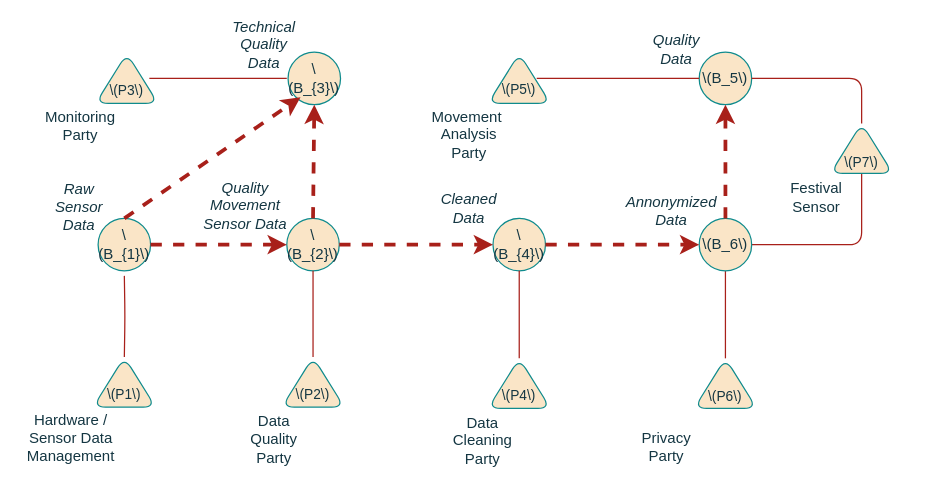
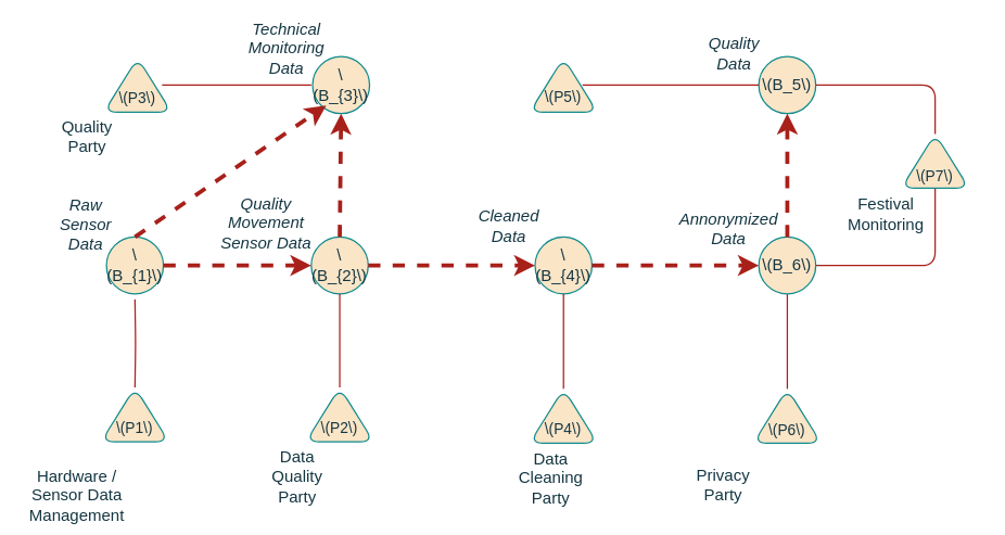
- <mxCell id="22" value="Technical Quality Data" style="text;html=1;strokeColor=none;fillColor=none;align=center;verticalAlign=middle;whiteSpace=wrap;rounded=1;fontColor=#143642;fontStyle=2;arcSize=50;" parent="1" vertex="1"><mxGeometry x="181" y="20" width="60" height="30" as="geometry" /></mxCell>
+ <mxCell id="22" value="Technical Monitoring Data" style="text;html=1;strokeColor=none;fillColor=none;align=center;verticalAlign=middle;whiteSpace=wrap;rounded=1;fontColor=#143642;fontStyle=2;arcSize=50;" parent="1" vertex="1"><mxGeometry x="181" y="20" width="60" height="30" as="geometry" /></mxCell>
- <mxCell id="38" value="Monitoring Party" style="text;html=1;strokeColor=none;fillColor=none;align=center;verticalAlign=middle;whiteSpace=wrap;rounded=1;fontColor=#143642;" parent="1" vertex="1"><mxGeometry x="34" y="85" width="60" height="30" as="geometry" /></mxCell>
+ <mxCell id="38" value="Quality Party" style="text;html=1;strokeColor=none;fillColor=none;align=center;verticalAlign=middle;whiteSpace=wrap;rounded=1;fontColor=#143642;" parent="1" vertex="1"><mxGeometry x="34" y="85" width="60" height="30" as="geometry" /></mxCell>
- <mxCell id="31" value="Movement&amp;nbsp; Analysis&lt;br&gt;Party" style="text;html=1;strokeColor=none;fillColor=none;align=center;verticalAlign=middle;whiteSpace=wrap;rounded=1;fontColor=#143642;" parent="1" vertex="1"><mxGeometry x="345" y="92" width="60" height="30" as="geometry" /></mxCell>
- <mxCell id="44" value="Festival Sensor" style="text;html=1;strokeColor=none;fillColor=none;align=center;verticalAlign=middle;whiteSpace=wrap;rounded=1;fontColor=#143642;" parent="1" vertex="1"><mxGeometry x="623" y="142" width="60" height="30" as="geometry" /></mxCell>
+ <mxCell id="44" value="Festival Monitoring" style="text;html=1;strokeColor=none;fillColor=none;align=center;verticalAlign=middle;whiteSpace=wrap;rounded=1;fontColor=#143642;" parent="1" vertex="1"><mxGeometry x="623" y="142" width="60" height="30" as="geometry" /></mxCell>
- <mxCell id="15" value="Hardware / Sensor Data Management" style="text;html=1;strokeColor=none;fillColor=none;align=center;verticalAlign=middle;whiteSpace=wrap;rounded=1;fontColor=#143642;" parent="1" vertex="1"><mxGeometry x="20" y="335" width="73" height="30" as="geometry" /></mxCell>
+ <mxCell id="15" value="Hardware / Sensor Data Management" style="text;html=1;strokeColor=none;fillColor=none;align=center;verticalAlign=middle;whiteSpace=wrap;rounded=1;fontColor=#143642;" parent="1" vertex="1"><mxGeometry x="20" y="350" width="73" height="30" as="geometry" /></mxCell>
- <mxCell id="8" value="Data Cleaning&lt;br&gt;Party" style="text;html=1;strokeColor=none;fillColor=none;align=center;verticalAlign=middle;whiteSpace=wrap;rounded=1;fontColor=#143642;" parent="1" vertex="1"><mxGeometry x="356" y="337" width="60" height="30" as="geometry" /></mxCell>
+ <mxCell id="8" value="Data Cleaning&lt;br&gt;Party" style="text;html=1;strokeColor=none;fillColor=none;align=center;verticalAlign=middle;whiteSpace=wrap;rounded=1;fontColor=#143642;" parent="1" vertex="1"><mxGeometry x="376" y="337" width="60" height="30" as="geometry" /></mxCell>
